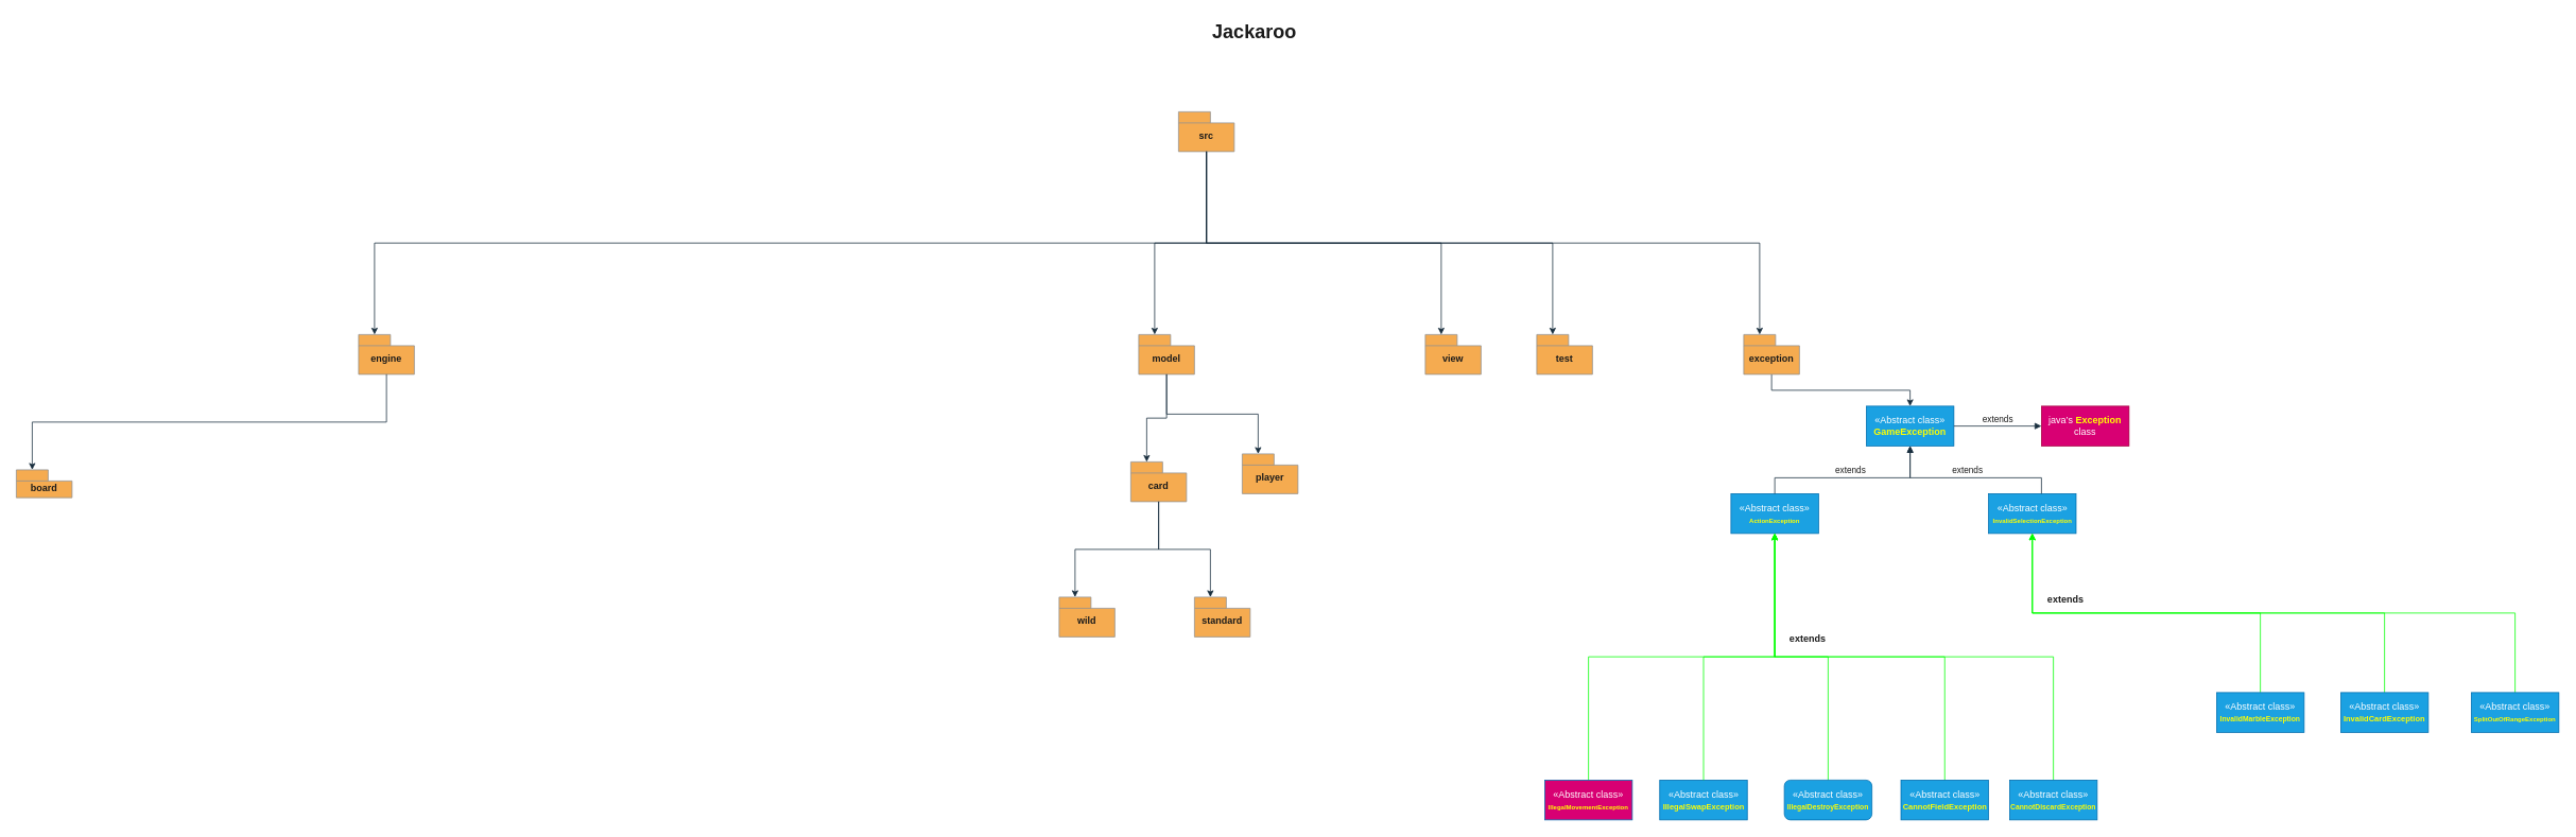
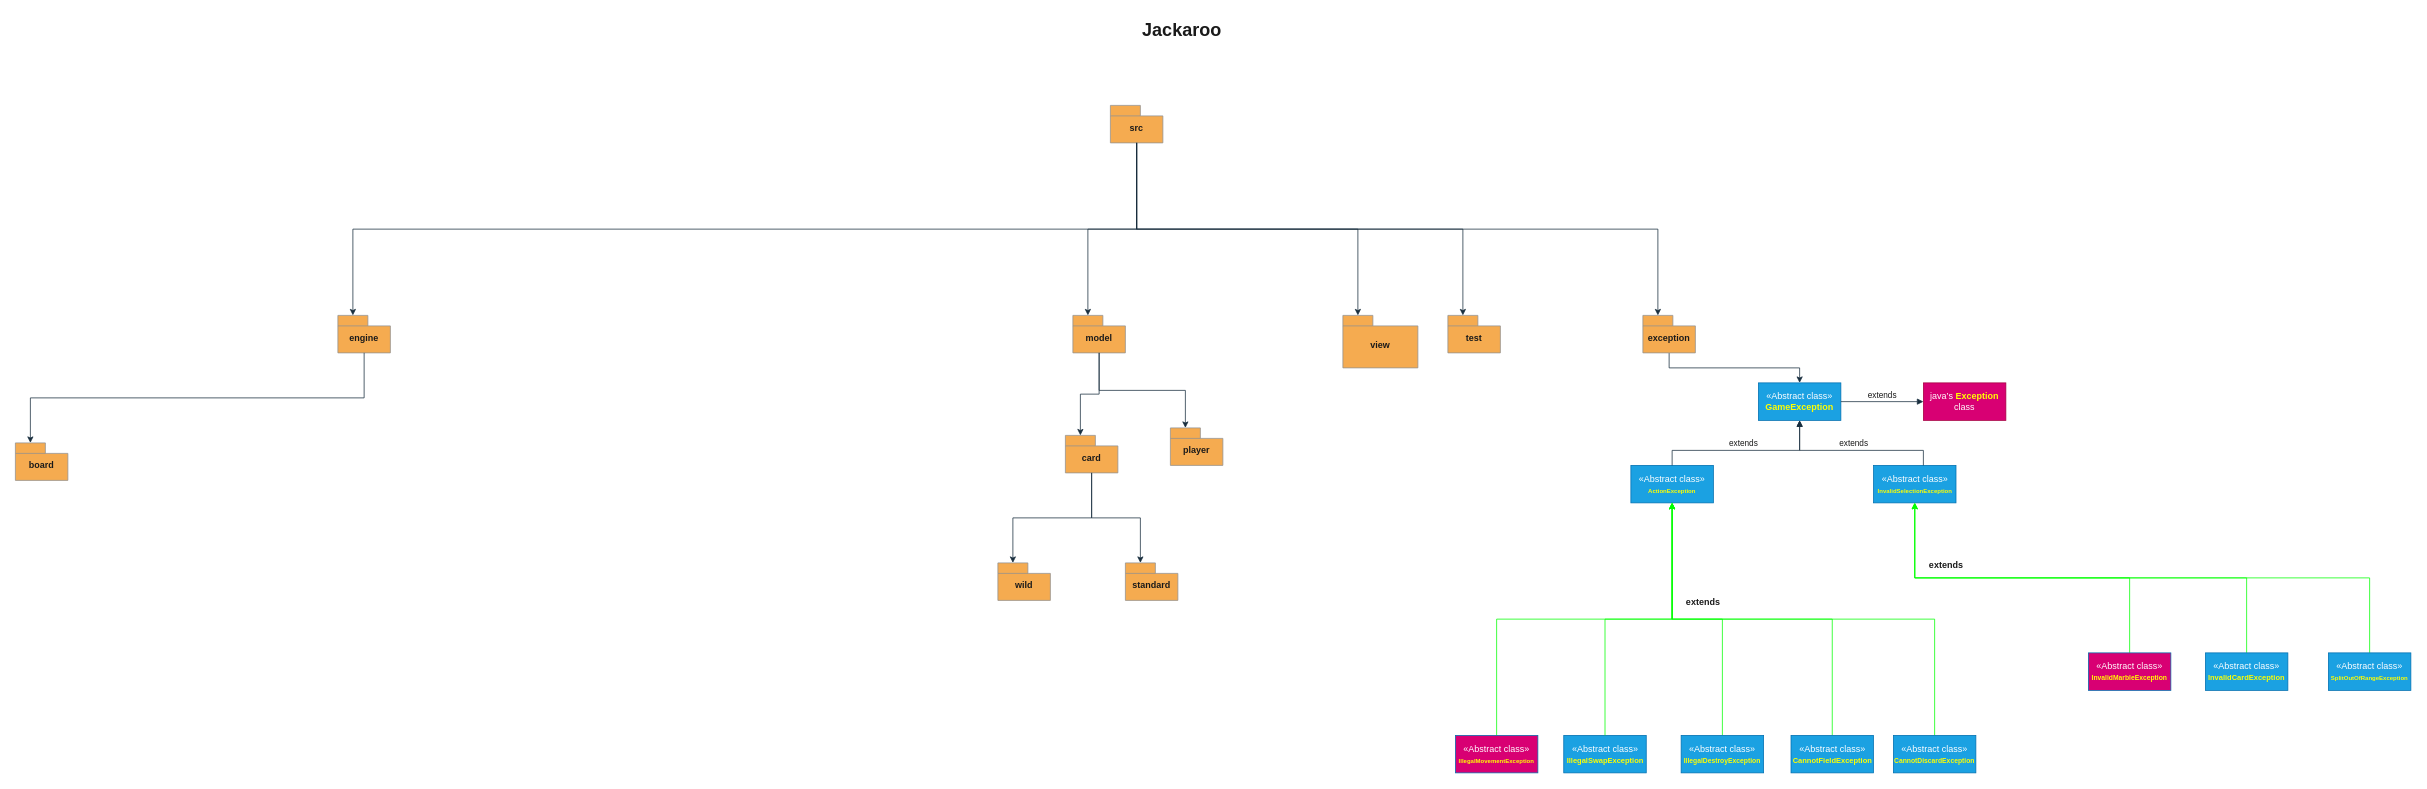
- <mxCell id="7" value="view" style="shape=folder;fontStyle=1;spacingTop=10;tabWidth=40;tabHeight=14;tabPosition=left;html=1;whiteSpace=wrap;labelBackgroundColor=none;fillColor=#F5AB50;strokeColor=#909090;fontColor=#1A1A1A;" vertex="1" parent="1"><mxGeometry x="1790" y="420" width="70" height="50" as="geometry" /></mxCell>
+ <mxCell id="7" value="view" style="shape=folder;fontStyle=1;spacingTop=10;tabWidth=40;tabHeight=14;tabPosition=left;html=1;whiteSpace=wrap;labelBackgroundColor=none;fillColor=#F5AB50;strokeColor=#909090;fontColor=#1A1A1A;" vertex="1" parent="1"><mxGeometry x="1790" y="420" width="100" height="70" as="geometry" /></mxCell>
- <mxCell id="8" value="board" style="shape=folder;fontStyle=1;spacingTop=10;tabWidth=40;tabHeight=14;tabPosition=left;html=1;whiteSpace=wrap;labelBackgroundColor=none;fillColor=#F5AB50;strokeColor=#909090;fontColor=#1A1A1A;" vertex="1" parent="1"><mxGeometry x="20" y="590" width="70" height="35" as="geometry" /></mxCell>
+ <mxCell id="8" value="board" style="shape=folder;fontStyle=1;spacingTop=10;tabWidth=40;tabHeight=14;tabPosition=left;html=1;whiteSpace=wrap;labelBackgroundColor=none;fillColor=#F5AB50;strokeColor=#909090;fontColor=#1A1A1A;" vertex="1" parent="1"><mxGeometry x="20" y="590" width="70" height="50" as="geometry" /></mxCell>
- <mxCell id="38" value="«Abstract class»&lt;br&gt;&lt;font style=&quot;font-size: 9px; color: rgb(255, 255, 0);&quot;&gt;&lt;b style=&quot;&quot;&gt;InvalidMarbleException&lt;/b&gt;&lt;/font&gt;" style="html=1;whiteSpace=wrap;strokeColor=#006EAF;fontColor=#ffffff;fillColor=#1ba1e2;" vertex="1" parent="1"><mxGeometry x="2784" y="870" width="110" height="50" as="geometry" /></mxCell>
+ <mxCell id="38" value="«Abstract class»&lt;br&gt;&lt;font style=&quot;font-size: 9px; color: rgb(255, 255, 0);&quot;&gt;&lt;b style=&quot;&quot;&gt;InvalidMarbleException&lt;/b&gt;&lt;/font&gt;" style="html=1;whiteSpace=wrap;strokeColor=#006EAF;fontColor=#ffffff;fillColor=#d80073;" vertex="1" parent="1"><mxGeometry x="2784" y="870" width="110" height="50" as="geometry" /></mxCell>
- <mxCell id="34" value="«Abstract class»&lt;br&gt;&lt;font style=&quot;font-size: 9px;&quot; color=&quot;#ffff00&quot;&gt;&lt;b style=&quot;&quot;&gt;IllegalDestroyException&lt;/b&gt;&lt;/font&gt;" style="html=1;whiteSpace=wrap;strokeColor=#006EAF;fontColor=#ffffff;fillColor=#1ba1e2;rounded=1;" vertex="1" parent="1"><mxGeometry x="2241" y="980" width="110" height="50" as="geometry" /></mxCell>
+ <mxCell id="34" value="«Abstract class»&lt;br&gt;&lt;font style=&quot;font-size: 9px;&quot; color=&quot;#ffff00&quot;&gt;&lt;b style=&quot;&quot;&gt;IllegalDestroyException&lt;/b&gt;&lt;/font&gt;" style="html=1;whiteSpace=wrap;strokeColor=#006EAF;fontColor=#ffffff;fillColor=#1ba1e2;" vertex="1" parent="1"><mxGeometry x="2241" y="980" width="110" height="50" as="geometry" /></mxCell>
